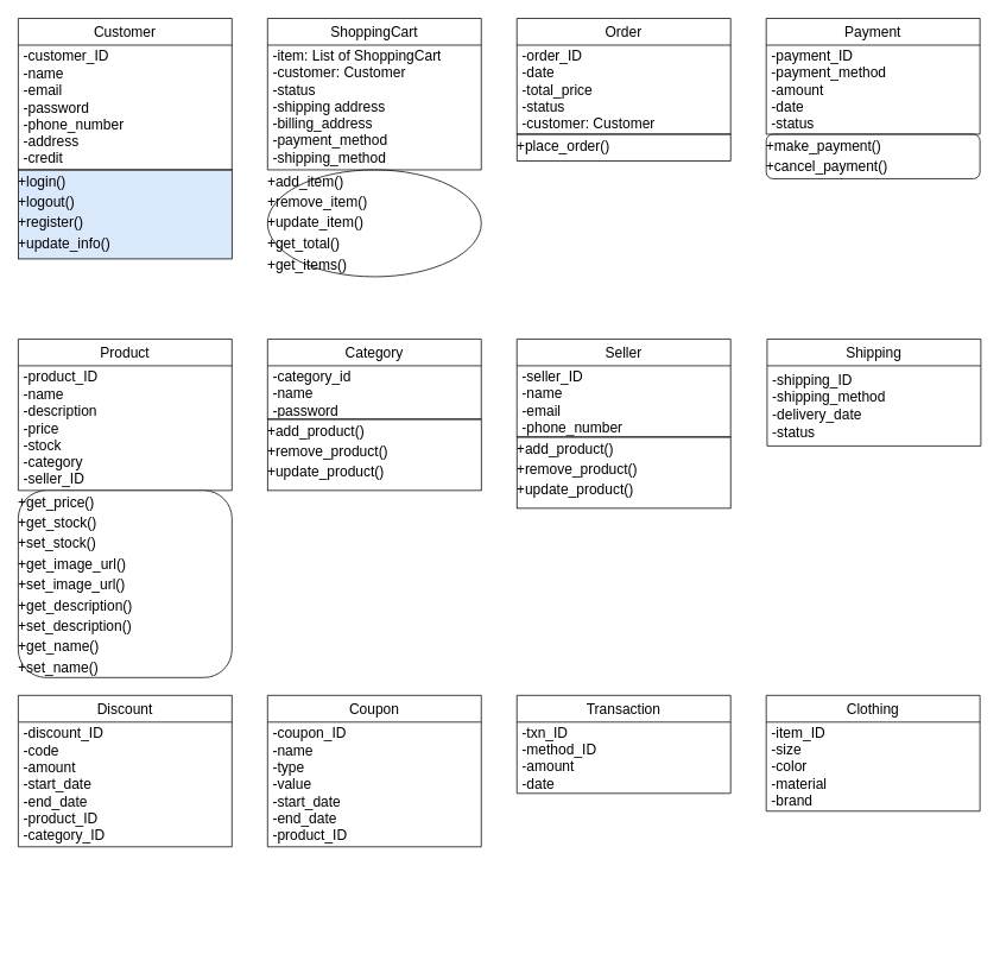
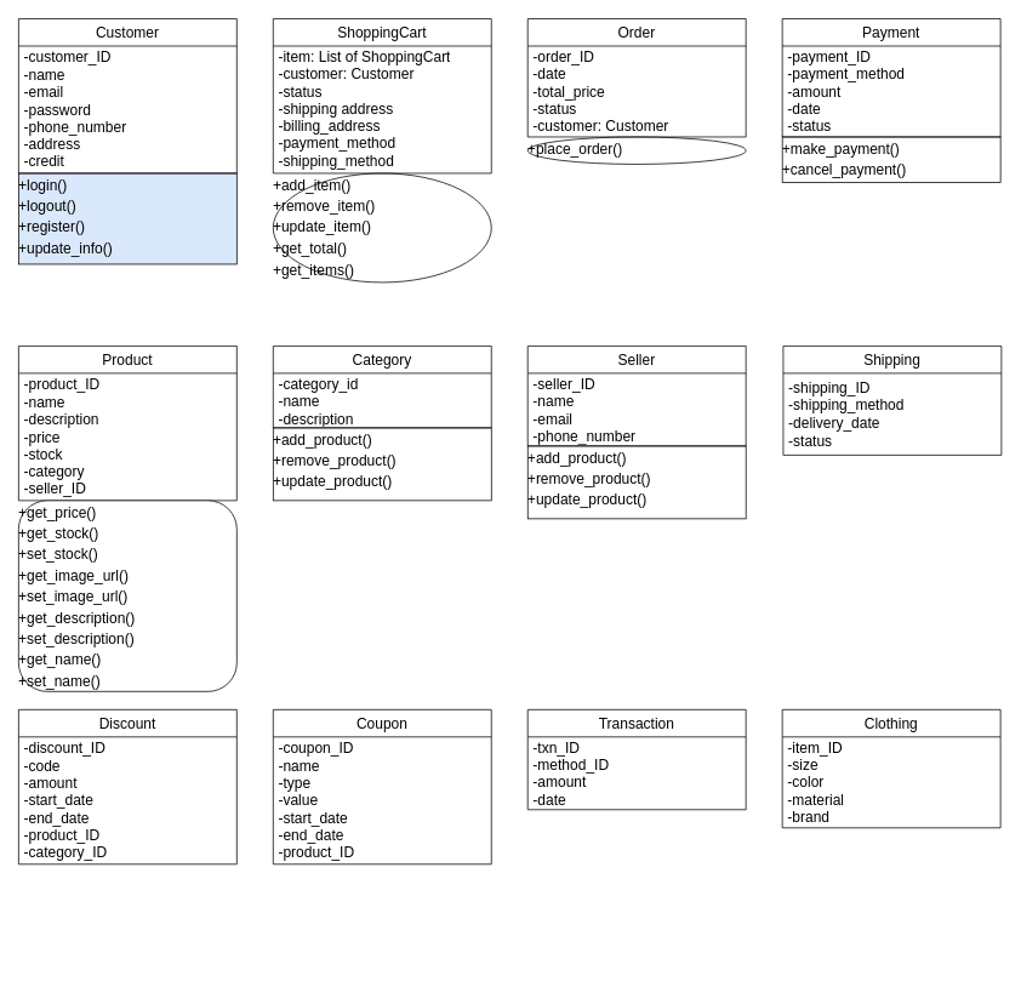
- <mxCell id="11" value="&lt;p style=&quot;margin: 4px 0px 0px; font-size: 16px;&quot;&gt;+place_order()&lt;/p&gt;" style="verticalAlign=top;align=left;overflow=fill;fontSize=12;fontFamily=Helvetica;html=1;whiteSpace=wrap;movable=1;resizable=1;rotatable=1;deletable=1;editable=1;locked=0;connectable=1;" vertex="1" parent="10"><mxGeometry y="130" width="240" height="30" as="geometry" /></mxCell>
+ <mxCell id="11" value="&lt;p style=&quot;margin: 4px 0px 0px; font-size: 16px;&quot;&gt;+place_order()&lt;/p&gt;" style="ellipse;verticalAlign=top;align=left;overflow=fill;fontSize=12;fontFamily=Helvetica;html=1;whiteSpace=wrap;movable=1;resizable=1;rotatable=1;deletable=1;editable=1;locked=0;connectable=1;" vertex="1" parent="10"><mxGeometry y="130" width="240" height="30" as="geometry" /></mxCell>
- <mxCell id="28" value="&lt;p style=&quot;margin: 4px 0px 0px; font-size: 16px;&quot;&gt;+make_payment()&lt;/p&gt;&lt;p style=&quot;margin: 4px 0px 0px; font-size: 16px;&quot;&gt;+cancel_payment()&lt;/p&gt;" style="verticalAlign=top;align=left;overflow=fill;fontSize=12;fontFamily=Helvetica;html=1;whiteSpace=wrap;movable=1;resizable=1;rotatable=1;deletable=1;editable=1;locked=0;connectable=1;rounded=1;" vertex="1" parent="27"><mxGeometry y="130" width="240" height="50" as="geometry" /></mxCell>
+ <mxCell id="28" value="&lt;p style=&quot;margin: 4px 0px 0px; font-size: 16px;&quot;&gt;+make_payment()&lt;/p&gt;&lt;p style=&quot;margin: 4px 0px 0px; font-size: 16px;&quot;&gt;+cancel_payment()&lt;/p&gt;" style="verticalAlign=top;align=left;overflow=fill;fontSize=12;fontFamily=Helvetica;html=1;whiteSpace=wrap;movable=1;resizable=1;rotatable=1;deletable=1;editable=1;locked=0;connectable=1;" vertex="1" parent="27"><mxGeometry y="130" width="240" height="50" as="geometry" /></mxCell>
- <mxCell id="17" value="-category_id&lt;br&gt;-name&lt;br&gt;-password" style="text;strokeColor=none;fillColor=none;align=left;verticalAlign=middle;spacingLeft=4;spacingRight=4;overflow=hidden;points=[[0,0.5],[1,0.5]];portConstraint=eastwest;rotatable=1;whiteSpace=wrap;html=1;fontSize=16;movable=1;resizable=1;deletable=1;editable=1;locked=0;connectable=1;" vertex="1" parent="16"><mxGeometry y="30" width="240" height="60" as="geometry" /></mxCell>
+ <mxCell id="17" value="-category_id&lt;br&gt;-name&lt;br&gt;-description" style="text;strokeColor=none;fillColor=none;align=left;verticalAlign=middle;spacingLeft=4;spacingRight=4;overflow=hidden;points=[[0,0.5],[1,0.5]];portConstraint=eastwest;rotatable=1;whiteSpace=wrap;html=1;fontSize=16;movable=1;resizable=1;deletable=1;editable=1;locked=0;connectable=1;" vertex="1" parent="16"><mxGeometry y="30" width="240" height="60" as="geometry" /></mxCell>
